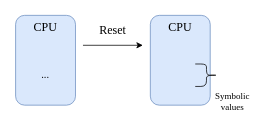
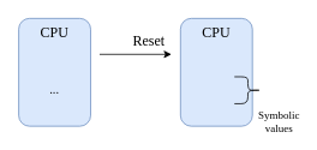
- <mxCell id="3" value="Reset" style="text;html=1;strokeColor=none;fillColor=none;align=center;verticalAlign=middle;whiteSpace=wrap;rounded=0;fontFamily=CMU Sans Serif;fontSize=16;" parent="1" vertex="1"><mxGeometry x="130" y="30" width="40" height="20" as="geometry" /></mxCell>
+ <mxCell id="3" value="Reset" style="text;html=1;strokeColor=none;fillColor=none;align=center;verticalAlign=middle;whiteSpace=wrap;rounded=0;fontFamily=CMU Sans Serif;fontSize=16;" parent="1" vertex="1"><mxGeometry x="145" y="35" width="40" height="20" as="geometry" /></mxCell>
